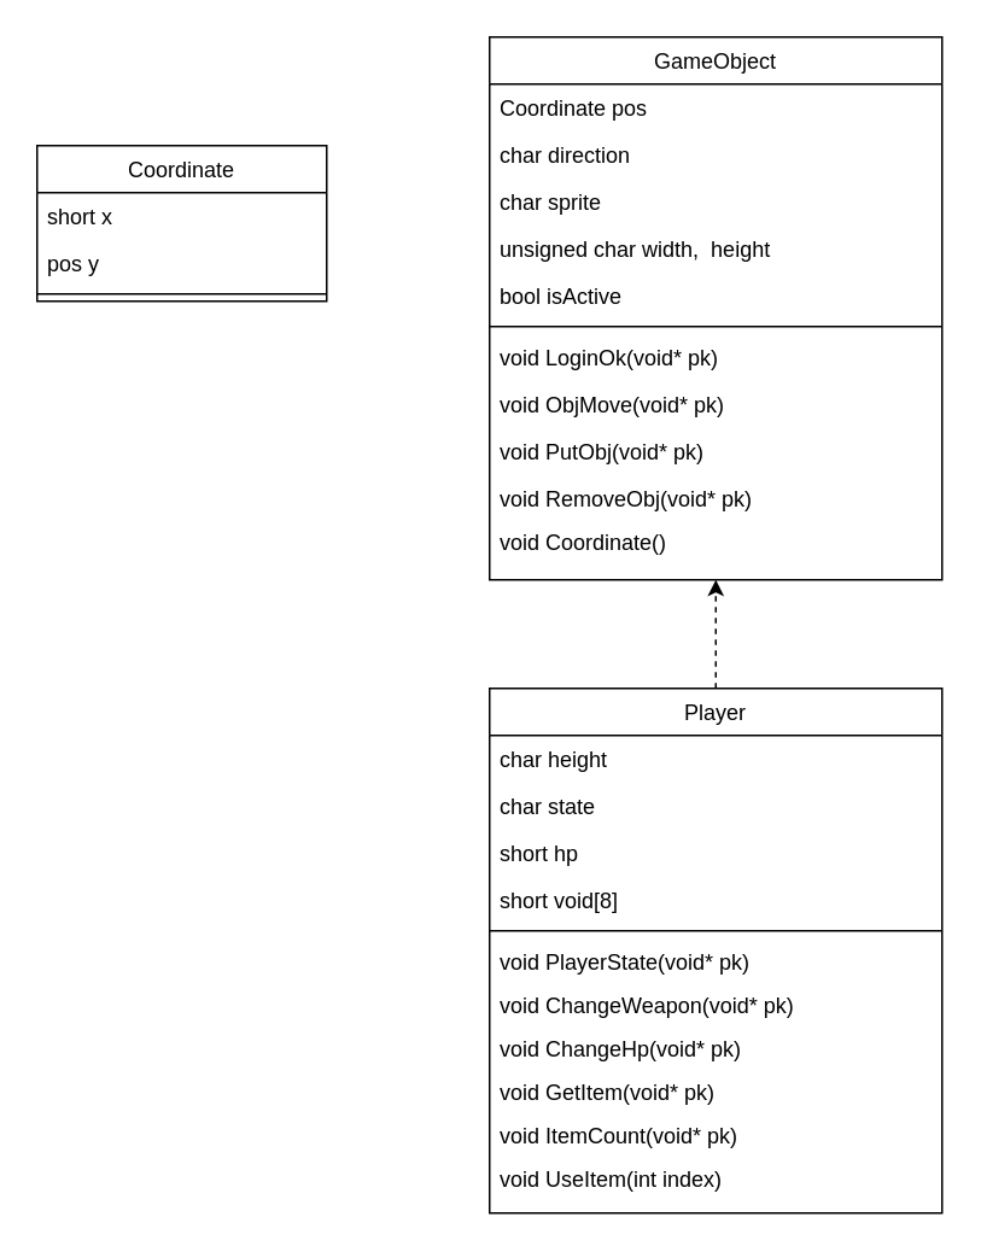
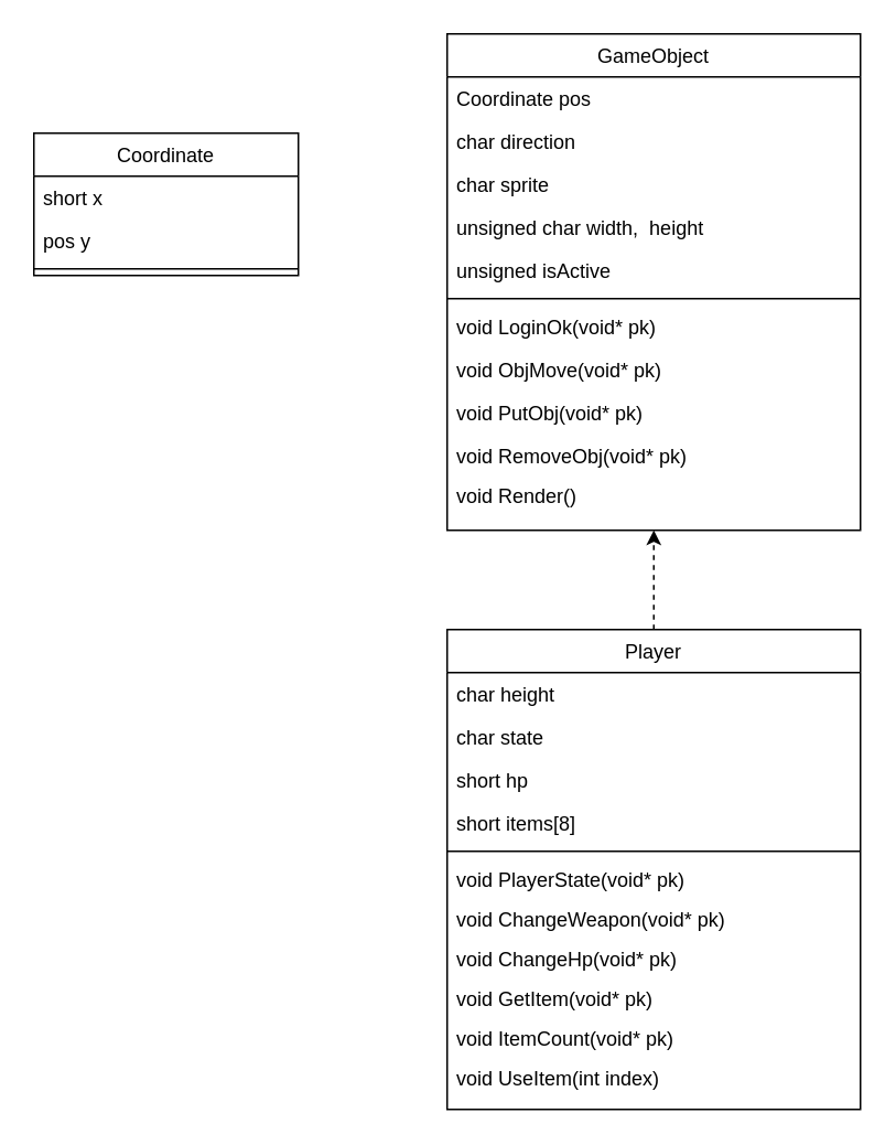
- <mxCell id="24" value="bool isActive" style="text;align=left;verticalAlign=top;spacingLeft=4;spacingRight=4;overflow=hidden;rotatable=0;points=[[0,0.5],[1,0.5]];portConstraint=eastwest;" parent="19" vertex="1"><mxGeometry y="130" width="250" height="26" as="geometry" /></mxCell>
+ <mxCell id="24" value="unsigned isActive" style="text;align=left;verticalAlign=top;spacingLeft=4;spacingRight=4;overflow=hidden;rotatable=0;points=[[0,0.5],[1,0.5]];portConstraint=eastwest;" parent="19" vertex="1"><mxGeometry y="130" width="250" height="26" as="geometry" /></mxCell>
- <mxCell id="30" value="void Coordinate()" style="text;align=left;verticalAlign=top;spacingLeft=4;spacingRight=4;overflow=hidden;rotatable=0;points=[[0,0.5],[1,0.5]];portConstraint=eastwest;rounded=0;shadow=0;html=0;" parent="19" vertex="1"><mxGeometry y="266" width="250" height="24" as="geometry" /></mxCell>
+ <mxCell id="30" value="void Render()" style="text;align=left;verticalAlign=top;spacingLeft=4;spacingRight=4;overflow=hidden;rotatable=0;points=[[0,0.5],[1,0.5]];portConstraint=eastwest;rounded=0;shadow=0;html=0;" parent="19" vertex="1"><mxGeometry y="266" width="250" height="24" as="geometry" /></mxCell>
- <mxCell id="7" value="short void[8]" style="text;align=left;verticalAlign=top;spacingLeft=4;spacingRight=4;overflow=hidden;rotatable=0;points=[[0,0.5],[1,0.5]];portConstraint=eastwest;rounded=0;shadow=0;html=0;" parent="3" vertex="1"><mxGeometry y="104" width="250" height="26" as="geometry" /></mxCell>
+ <mxCell id="7" value="short items[8]" style="text;align=left;verticalAlign=top;spacingLeft=4;spacingRight=4;overflow=hidden;rotatable=0;points=[[0,0.5],[1,0.5]];portConstraint=eastwest;rounded=0;shadow=0;html=0;" parent="3" vertex="1"><mxGeometry y="104" width="250" height="26" as="geometry" /></mxCell>
